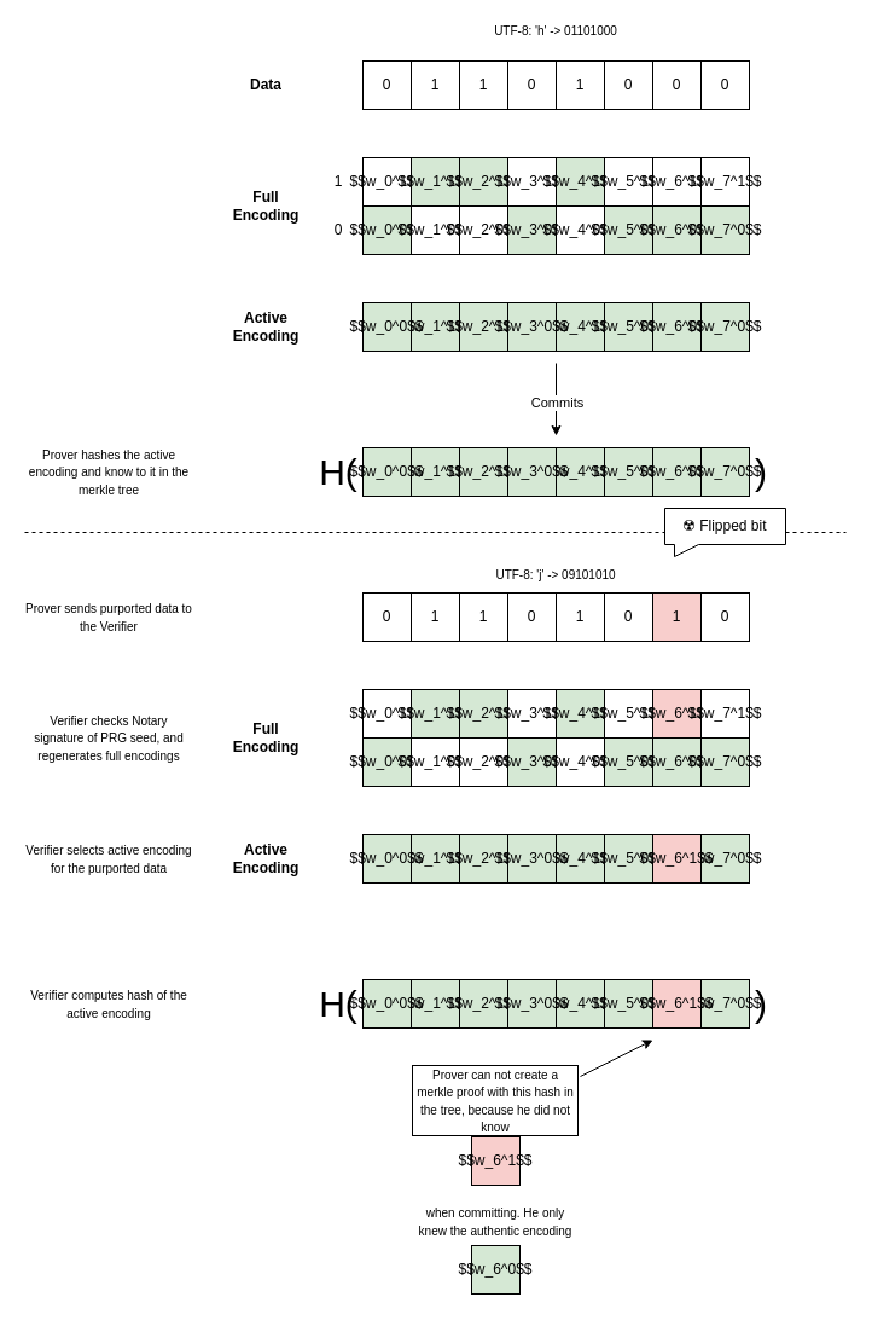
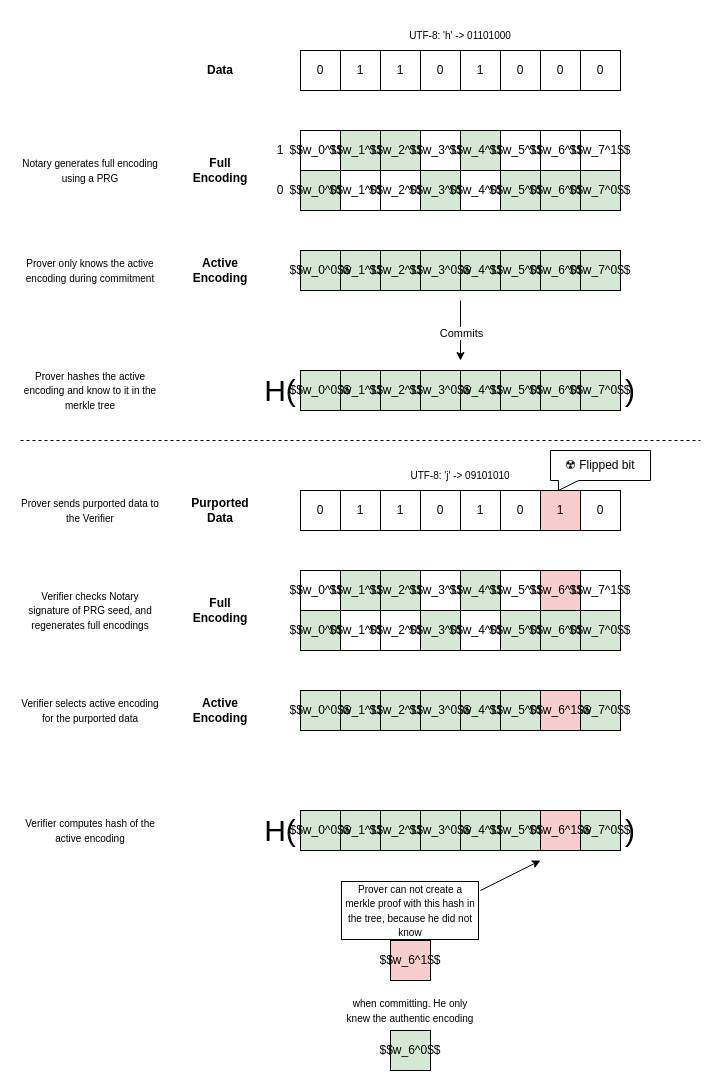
- <mxCell id="102" value="&lt;font style=&quot;font-size: 10px;&quot;&gt;UTF-8: 'h' -&amp;gt; 01101000&lt;/font&gt;" style="text;html=1;strokeColor=none;fillColor=none;align=center;verticalAlign=middle;whiteSpace=wrap;rounded=0;" parent="1" vertex="1"><mxGeometry x="390" y="10" width="140" height="30" as="geometry" /></mxCell>
+ <mxCell id="102" value="&lt;font style=&quot;font-size: 10px;&quot;&gt;UTF-8: 'h' -&amp;gt; 01101000&lt;/font&gt;" style="text;html=1;strokeColor=none;fillColor=none;align=center;verticalAlign=middle;whiteSpace=wrap;rounded=0;" parent="1" vertex="1"><mxGeometry x="390" y="20" width="140" height="30" as="geometry" /></mxCell>
+ <mxCell id="91" value="&lt;font style=&quot;font-size: 10px;&quot;&gt;Notary generates full encoding using a PRG&lt;/font&gt;" style="text;html=1;strokeColor=none;fillColor=none;align=center;verticalAlign=middle;whiteSpace=wrap;rounded=0;" parent="1" vertex="1"><mxGeometry x="20" y="150" width="140" height="40" as="geometry" /></mxCell>
+ <mxCell id="92" value="&lt;font style=&quot;font-size: 10px;&quot;&gt;Prover only knows the active encoding during commitment&lt;/font&gt;" style="text;html=1;strokeColor=none;fillColor=none;align=center;verticalAlign=middle;whiteSpace=wrap;rounded=0;" parent="1" vertex="1"><mxGeometry x="20" y="250" width="140" height="40" as="geometry" /></mxCell>
- <mxCell id="106" value="☢️ Flipped bit" style="shape=callout;whiteSpace=wrap;html=1;perimeter=calloutPerimeter;size=10;position=0.08;position2=0.08;" parent="1" vertex="1"><mxGeometry x="550" y="420" width="100" height="40" as="geometry" /></mxCell>
+ <mxCell id="106" value="☢️ Flipped bit" style="shape=callout;whiteSpace=wrap;html=1;perimeter=calloutPerimeter;size=10;position=0.08;position2=0.08;" parent="1" vertex="1"><mxGeometry x="550" y="450" width="100" height="40" as="geometry" /></mxCell>
+ <mxCell id="88" value="Purported&lt;br&gt;Data" style="text;html=1;strokeColor=none;fillColor=none;align=center;verticalAlign=middle;whiteSpace=wrap;rounded=0;fontStyle=1" parent="1" vertex="1"><mxGeometry x="180" y="490" width="80" height="40" as="geometry" /></mxCell>
